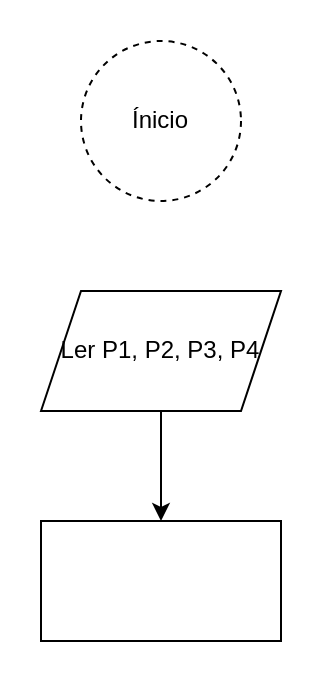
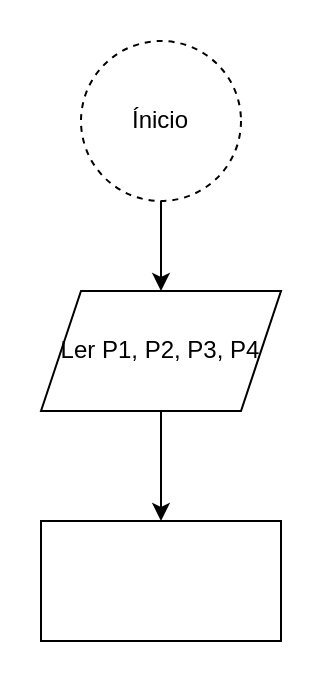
+ <mxCell id="5" style="edgeStyle=orthogonalEdgeStyle;rounded=0;orthogonalLoop=1;jettySize=auto;html=1;" edge="1" parent="1" source="6" target="3"><mxGeometry relative="1" as="geometry" /></mxCell>
